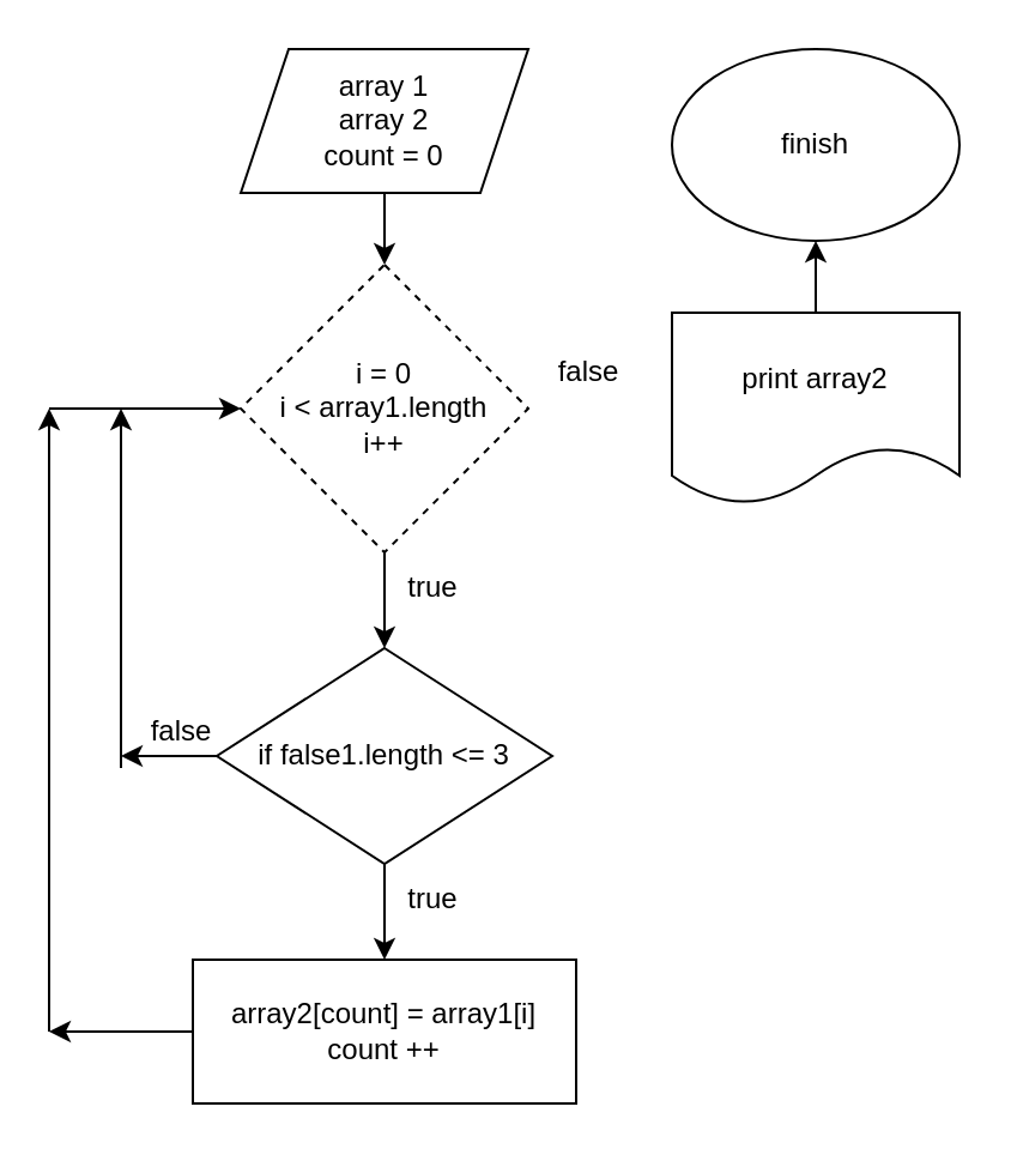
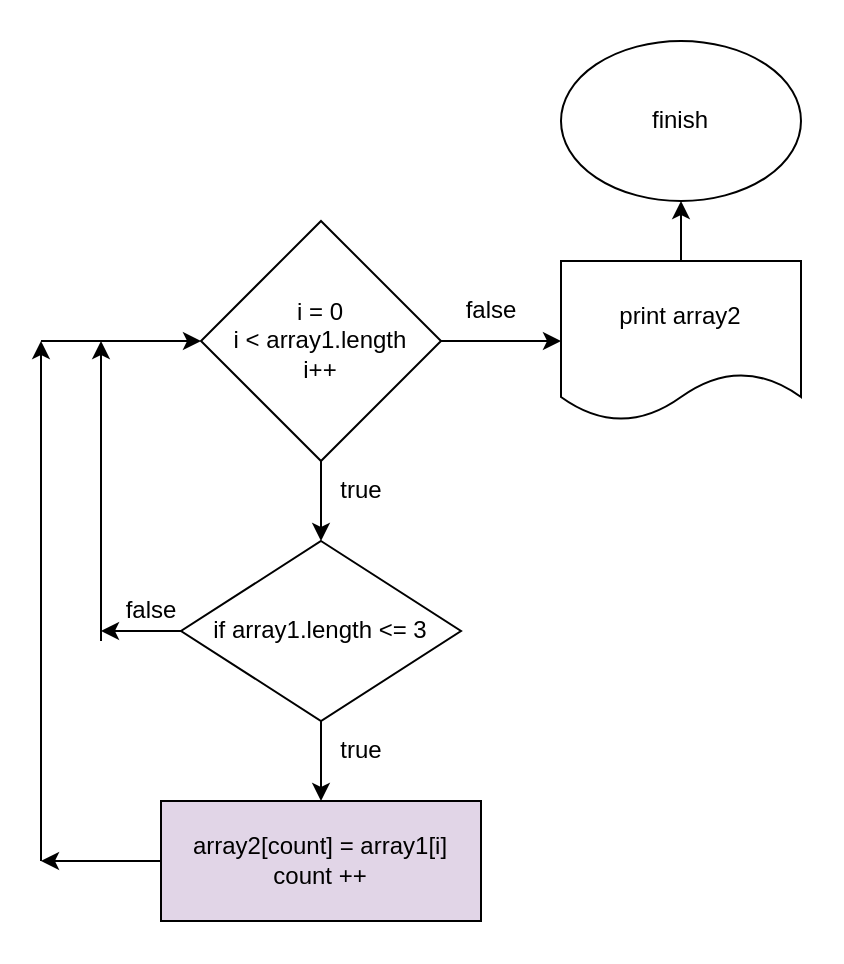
- <mxCell id="3" value="array 1&lt;br&gt;array 2&lt;br&gt;count = 0" style="shape=parallelogram;perimeter=parallelogramPerimeter;whiteSpace=wrap;html=1;fixedSize=1;" vertex="1" parent="1"><mxGeometry x="100" y="20" width="120" height="60" as="geometry" /></mxCell>
- <mxCell id="2" value="" style="edgeStyle=orthogonalEdgeStyle;rounded=0;orthogonalLoop=1;jettySize=auto;html=1;" edge="1" parent="1" source="3" target="6"><mxGeometry relative="1" as="geometry" /></mxCell>
- <mxCell id="6" value="i = 0&lt;br&gt;i &amp;lt; array1.length&lt;br&gt;i++" style="rhombus;whiteSpace=wrap;html=1;dashed=1;" vertex="1" parent="1"><mxGeometry x="100" y="110" width="120" height="120" as="geometry" /></mxCell>
+ <mxCell id="6" value="i = 0&lt;br&gt;i &amp;lt; array1.length&lt;br&gt;i++" style="rhombus;whiteSpace=wrap;html=1;" vertex="1" parent="1"><mxGeometry x="100" y="110" width="120" height="120" as="geometry" /></mxCell>
+ <mxCell id="5" value="" style="edgeStyle=orthogonalEdgeStyle;rounded=0;orthogonalLoop=1;jettySize=auto;html=1;" edge="1" parent="1" source="6" target="16"><mxGeometry relative="1" as="geometry" /></mxCell>
- <mxCell id="8" value="if false1.length &amp;lt;= 3" style="rhombus;whiteSpace=wrap;html=1;" vertex="1" parent="1"><mxGeometry x="90" y="270" width="140" height="90" as="geometry" /></mxCell>
+ <mxCell id="8" value="if array1.length &amp;lt;= 3" style="rhombus;whiteSpace=wrap;html=1;" vertex="1" parent="1"><mxGeometry x="90" y="270" width="140" height="90" as="geometry" /></mxCell>
- <mxCell id="13" value="array2[count] = array1[i]&lt;br&gt;count ++" style="rounded=0;whiteSpace=wrap;html=1;" vertex="1" parent="1"><mxGeometry x="80" y="400" width="160" height="60" as="geometry" /></mxCell>
+ <mxCell id="13" value="array2[count] = array1[i]&lt;br&gt;count ++" style="rounded=0;whiteSpace=wrap;html=1;fillColor=#e1d5e7;" vertex="1" parent="1"><mxGeometry x="80" y="400" width="160" height="60" as="geometry" /></mxCell>
